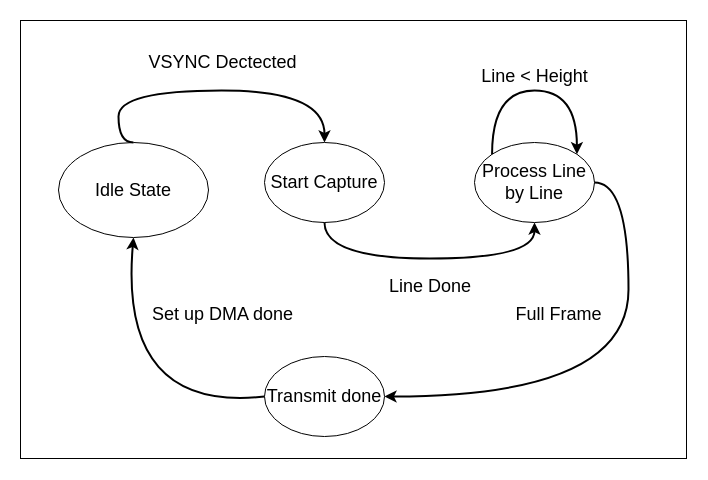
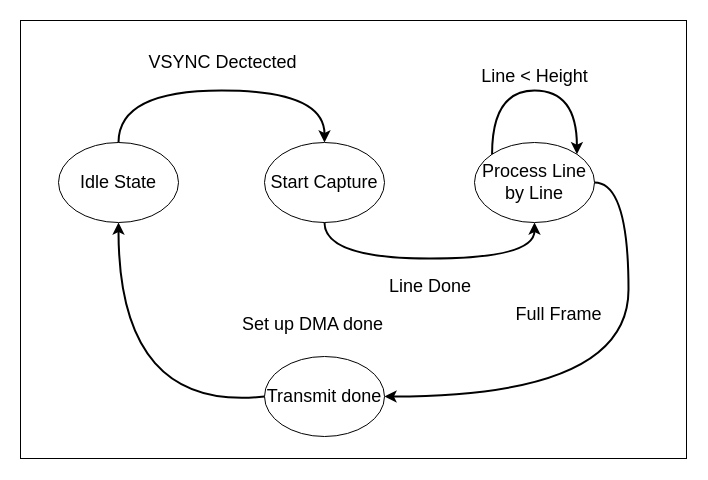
- <mxCell id="3" value="&lt;font style=&quot;font-size: 18px&quot;&gt;Idle State&lt;/font&gt;" style="ellipse;whiteSpace=wrap;html=1;" vertex="1" parent="1"><mxGeometry x="58" y="142" width="150" height="95" as="geometry" /></mxCell>
+ <mxCell id="3" value="&lt;font style=&quot;font-size: 18px&quot;&gt;Idle State&lt;/font&gt;" style="ellipse;whiteSpace=wrap;html=1;" vertex="1" parent="1"><mxGeometry x="58" y="142" width="120" height="80" as="geometry" /></mxCell>
- <mxCell id="16" value="&lt;span style=&quot;font-size: 18px&quot;&gt;Set up DMA done&lt;/span&gt;" style="text;html=1;align=center;verticalAlign=middle;resizable=0;points=[];autosize=1;" vertex="1" parent="1"><mxGeometry x="138" y="300" width="168" height="28" as="geometry" /></mxCell>
+ <mxCell id="16" value="&lt;span style=&quot;font-size: 18px&quot;&gt;Set up DMA done&lt;/span&gt;" style="text;html=1;align=center;verticalAlign=middle;resizable=0;points=[];autosize=1;" vertex="1" parent="1"><mxGeometry x="228" y="310" width="168" height="28" as="geometry" /></mxCell>
